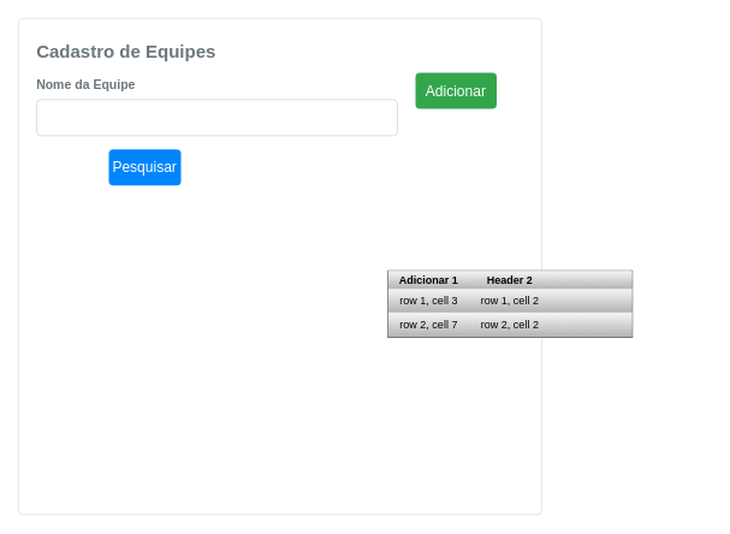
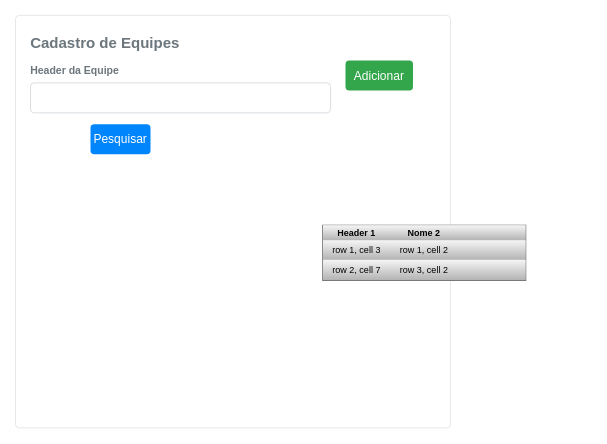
- <mxCell id="2" value="&lt;font color=&quot;#6c767d&quot;&gt;&lt;b&gt;&lt;font style=&quot;&quot;&gt;&lt;span style=&quot;font-size: 20px;&quot;&gt;Cadastro de Equipes&lt;/span&gt;&lt;br style=&quot;font-size: 10px&quot;&gt;&lt;br&gt;Nome da Equipe&lt;br&gt;&lt;/font&gt;&lt;/b&gt;&lt;/font&gt;&lt;br style=&quot;font-size: 14px&quot;&gt;" style="html=1;shadow=0;dashed=0;shape=mxgraph.bootstrap.rrect;rSize=5;strokeColor=#DFDFDF;html=1;whiteSpace=wrap;fillColor=#ffffff;fontColor=#000000;verticalAlign=top;align=left;spacing=20;fontSize=14;container=0;" vertex="1" parent="1"><mxGeometry x="20" y="20" width="580" height="550" as="geometry" /></mxCell>
+ <mxCell id="2" value="&lt;font color=&quot;#6c767d&quot;&gt;&lt;b&gt;&lt;font style=&quot;&quot;&gt;&lt;span style=&quot;font-size: 20px;&quot;&gt;Cadastro de Equipes&lt;/span&gt;&lt;br style=&quot;font-size: 10px&quot;&gt;&lt;br&gt;Header da Equipe&lt;br&gt;&lt;/font&gt;&lt;/b&gt;&lt;/font&gt;&lt;br style=&quot;font-size: 14px&quot;&gt;" style="html=1;shadow=0;dashed=0;shape=mxgraph.bootstrap.rrect;rSize=5;strokeColor=#DFDFDF;html=1;whiteSpace=wrap;fillColor=#ffffff;fontColor=#000000;verticalAlign=top;align=left;spacing=20;fontSize=14;container=0;" vertex="1" parent="1"><mxGeometry x="20" y="20" width="580" height="550" as="geometry" /></mxCell>
- <mxCell id="10" value="Adicionar 1" style="shape=partialRectangle;html=1;whiteSpace=wrap;connectable=0;fillColor=#f5f5f5;top=0;left=0;bottom=0;right=0;overflow=hidden;fontStyle=1;gradientColor=#b3b3b3;strokeColor=#666666;" vertex="1" parent="9"><mxGeometry width="90" height="20" as="geometry"><mxRectangle width="90" height="20" as="alternateBounds" /></mxGeometry></mxCell>
+ <mxCell id="10" value="Header 1" style="shape=partialRectangle;html=1;whiteSpace=wrap;connectable=0;fillColor=#f5f5f5;top=0;left=0;bottom=0;right=0;overflow=hidden;fontStyle=1;gradientColor=#b3b3b3;strokeColor=#666666;" vertex="1" parent="9"><mxGeometry width="90" height="20" as="geometry"><mxRectangle width="90" height="20" as="alternateBounds" /></mxGeometry></mxCell>
- <mxCell id="11" value="Header 2" style="shape=partialRectangle;html=1;whiteSpace=wrap;connectable=0;fillColor=#f5f5f5;top=0;left=0;bottom=0;right=0;overflow=hidden;fontStyle=1;gradientColor=#b3b3b3;strokeColor=#666666;" vertex="1" parent="9"><mxGeometry x="90" width="90" height="20" as="geometry"><mxRectangle width="90" height="20" as="alternateBounds" /></mxGeometry></mxCell>
+ <mxCell id="11" value="Nome 2" style="shape=partialRectangle;html=1;whiteSpace=wrap;connectable=0;fillColor=#f5f5f5;top=0;left=0;bottom=0;right=0;overflow=hidden;fontStyle=1;gradientColor=#b3b3b3;strokeColor=#666666;" vertex="1" parent="9"><mxGeometry x="90" width="90" height="20" as="geometry"><mxRectangle width="90" height="20" as="alternateBounds" /></mxGeometry></mxCell>
- <mxCell id="19" value="row 2, cell 2" style="shape=partialRectangle;html=1;whiteSpace=wrap;connectable=0;fillColor=#f5f5f5;top=0;left=0;bottom=0;right=0;overflow=hidden;gradientColor=#b3b3b3;strokeColor=#666666;" vertex="1" parent="17"><mxGeometry x="90" width="90" height="27" as="geometry"><mxRectangle width="90" height="27" as="alternateBounds" /></mxGeometry></mxCell>
+ <mxCell id="19" value="row 3, cell 2" style="shape=partialRectangle;html=1;whiteSpace=wrap;connectable=0;fillColor=#f5f5f5;top=0;left=0;bottom=0;right=0;overflow=hidden;gradientColor=#b3b3b3;strokeColor=#666666;" vertex="1" parent="17"><mxGeometry x="90" width="90" height="27" as="geometry"><mxRectangle width="90" height="27" as="alternateBounds" /></mxGeometry></mxCell>
